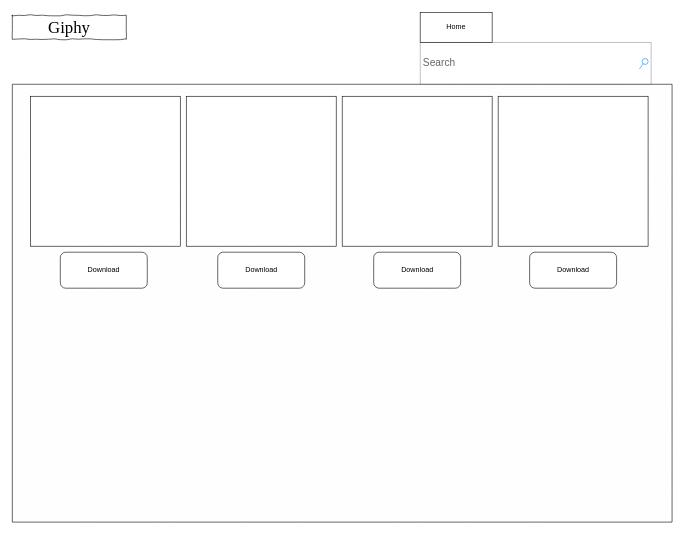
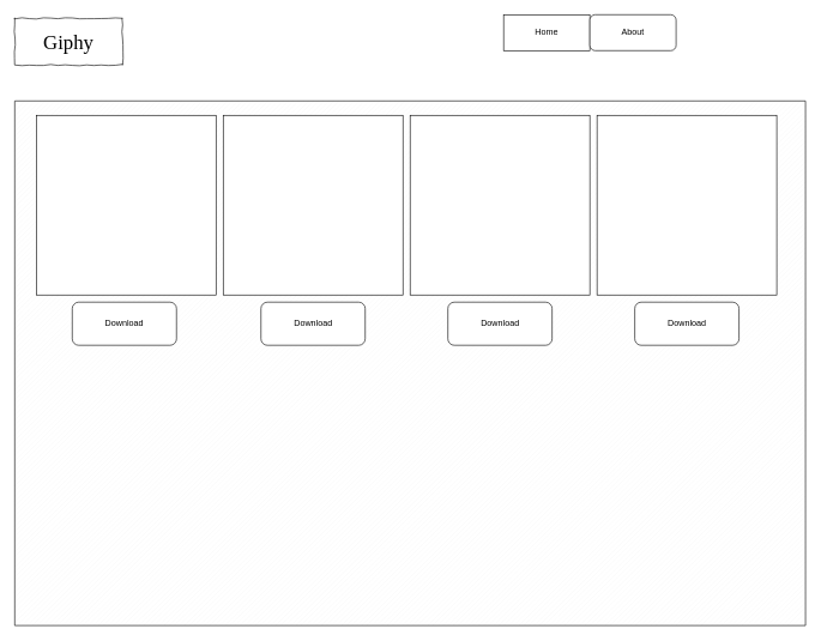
- <mxCell id="2" value="Giphy" style="whiteSpace=wrap;html=1;rounded=0;shadow=0;labelBackgroundColor=none;strokeWidth=1;fontFamily=Verdana;fontSize=28;align=center;comic=1;" parent="1" vertex="1"><mxGeometry y="25" width="190" height="40" as="geometry" x="20" /></mxCell>
+ <mxCell id="2" value="Giphy" style="whiteSpace=wrap;html=1;rounded=0;shadow=0;labelBackgroundColor=none;strokeWidth=1;fontFamily=Verdana;fontSize=28;align=center;comic=1;" parent="1" vertex="1"><mxGeometry x="20" y="25" width="150" height="65" as="geometry" /></mxCell>
+ <mxCell id="6" value="About" style="rounded=1;whiteSpace=wrap;html=1;" vertex="1" parent="1"><mxGeometry x="820" width="120" height="50" as="geometry" y="20" /></mxCell>
- <mxCell id="3" value="Search" style="strokeWidth=1;shadow=0;dashed=0;align=center;html=1;shape=mxgraph.mockup.forms.searchBox;strokeColor=#999999;mainText=;strokeColor2=#008cff;fontColor=#666666;fontSize=17;align=left;spacingLeft=3;rounded=0;labelBackgroundColor=none;comic=1;" parent="1" vertex="1"><mxGeometry x="700" y="70" width="385" height="70" as="geometry" /></mxCell>
